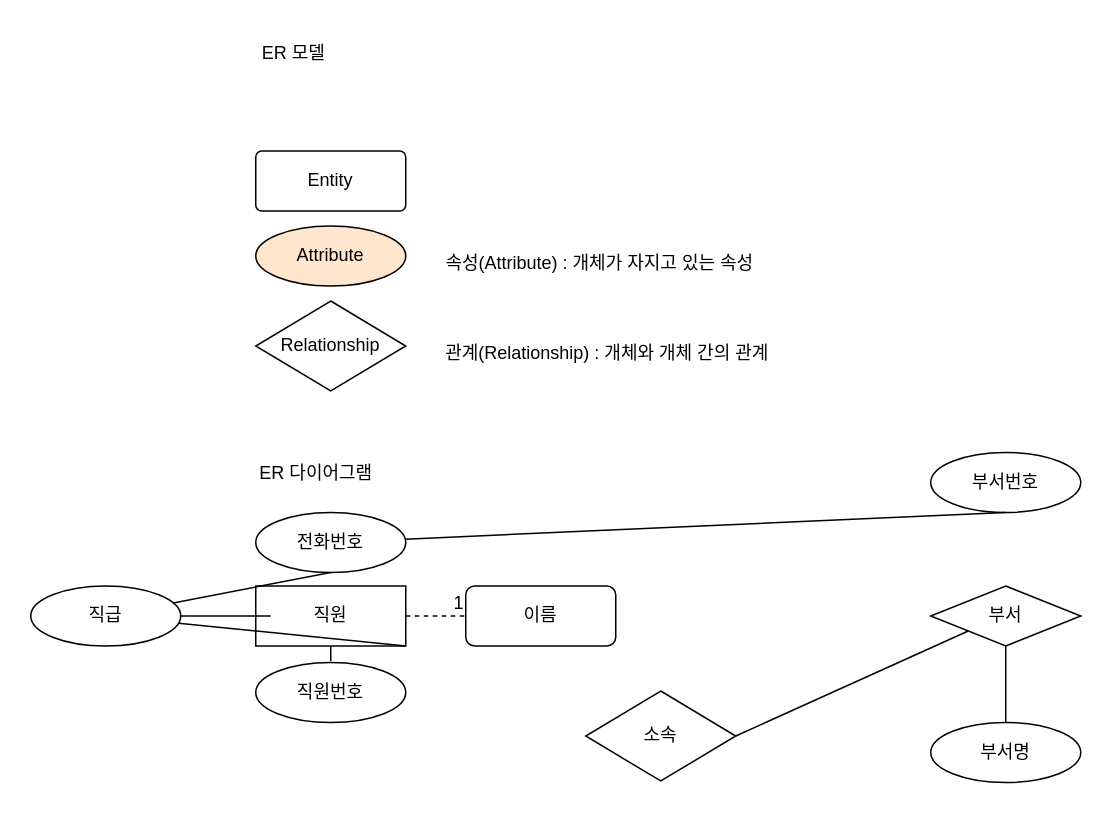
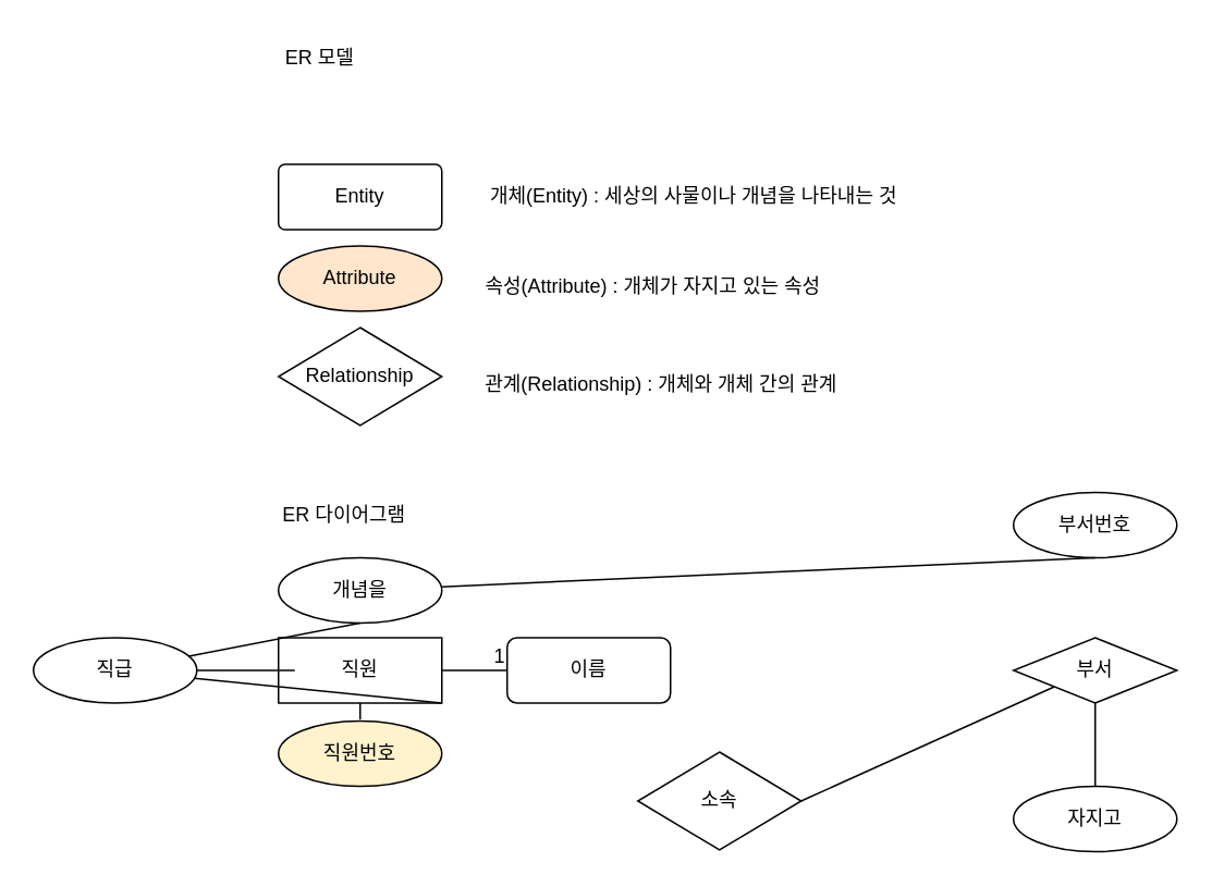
+ <mxCell id="3" value="개체(Entity) : 세상의 사물이나 개념을 나타내는 것" style="text;html=1;align=center;verticalAlign=middle;resizable=0;points=[];autosize=1;strokeColor=none;fillColor=none;" vertex="1" parent="1"><mxGeometry x="279" y="105" width="290" height="30" as="geometry" /></mxCell>
- <mxCell id="14" value="전화번호" style="ellipse;whiteSpace=wrap;html=1;align=center;" vertex="1" parent="1"><mxGeometry x="170" y="341" width="100" height="40" as="geometry" /></mxCell>
+ <mxCell id="14" value="개념을" style="ellipse;whiteSpace=wrap;html=1;align=center;" vertex="1" parent="1"><mxGeometry x="170" y="341" width="100" height="40" as="geometry" /></mxCell>
- <mxCell id="16" value="" style="endArrow=none;html=1;rounded=0;exitX=1;exitY=0.5;exitDx=0;exitDy=0;entryX=0;entryY=0.5;entryDx=0;entryDy=0;dashed=1;" edge="1" parent="1" source="10" target="13"><mxGeometry relative="1" as="geometry"><mxPoint x="340" y="280" as="sourcePoint" /><mxPoint x="410" y="280" as="targetPoint" /><Array as="points" /></mxGeometry></mxCell>
+ <mxCell id="16" value="" style="endArrow=none;html=1;rounded=0;exitX=1;exitY=0.5;exitDx=0;exitDy=0;entryX=0;entryY=0.5;entryDx=0;entryDy=0;" edge="1" parent="1" source="10" target="13"><mxGeometry relative="1" as="geometry"><mxPoint x="340" y="280" as="sourcePoint" /><mxPoint x="410" y="280" as="targetPoint" /><Array as="points" /></mxGeometry></mxCell>
- <mxCell id="11" value="직원번호" style="ellipse;whiteSpace=wrap;html=1;align=center;" vertex="1" parent="1"><mxGeometry x="170" y="441" width="100" height="40" as="geometry" /></mxCell>
+ <mxCell id="11" value="직원번호" style="ellipse;whiteSpace=wrap;html=1;align=center;fillColor=#fff2cc;" vertex="1" parent="1"><mxGeometry x="170" y="441" width="100" height="40" as="geometry" /></mxCell>
- <mxCell id="24" value="부서명" style="ellipse;whiteSpace=wrap;html=1;align=center;" vertex="1" parent="1"><mxGeometry x="620" y="481" width="100" height="40" as="geometry" /></mxCell>
+ <mxCell id="24" value="자지고" style="ellipse;whiteSpace=wrap;html=1;align=center;" vertex="1" parent="1"><mxGeometry x="620" y="481" width="100" height="40" as="geometry" /></mxCell>
